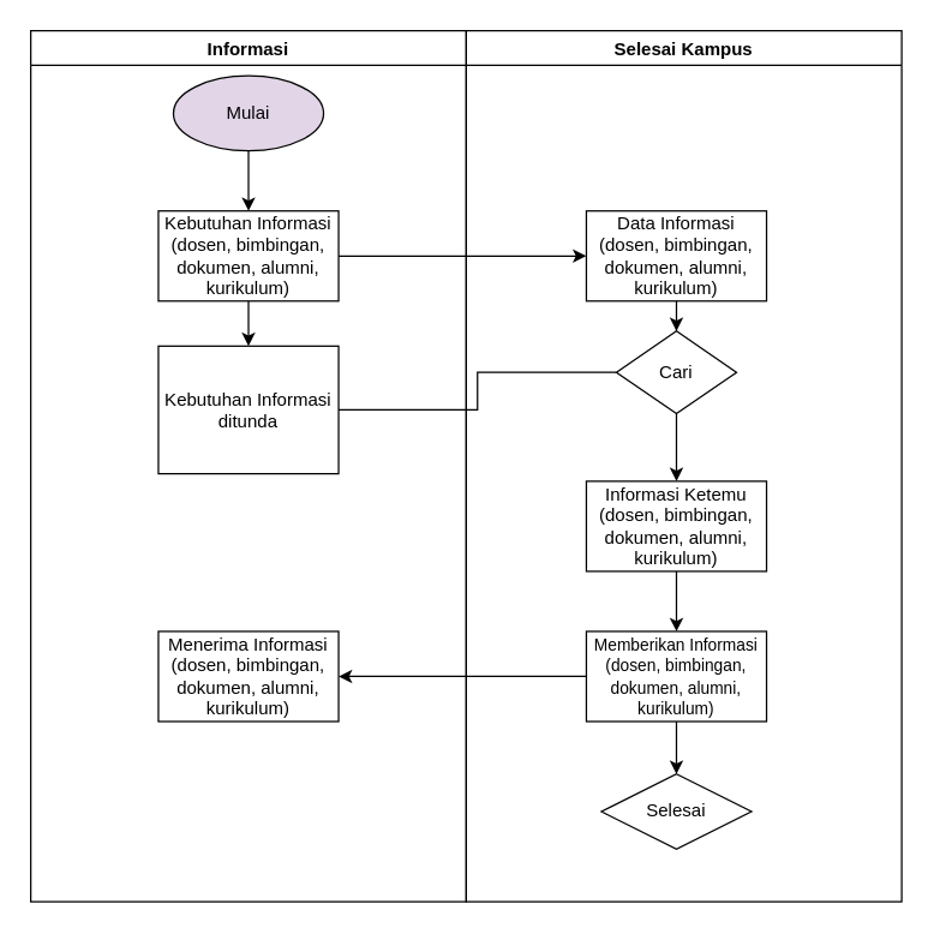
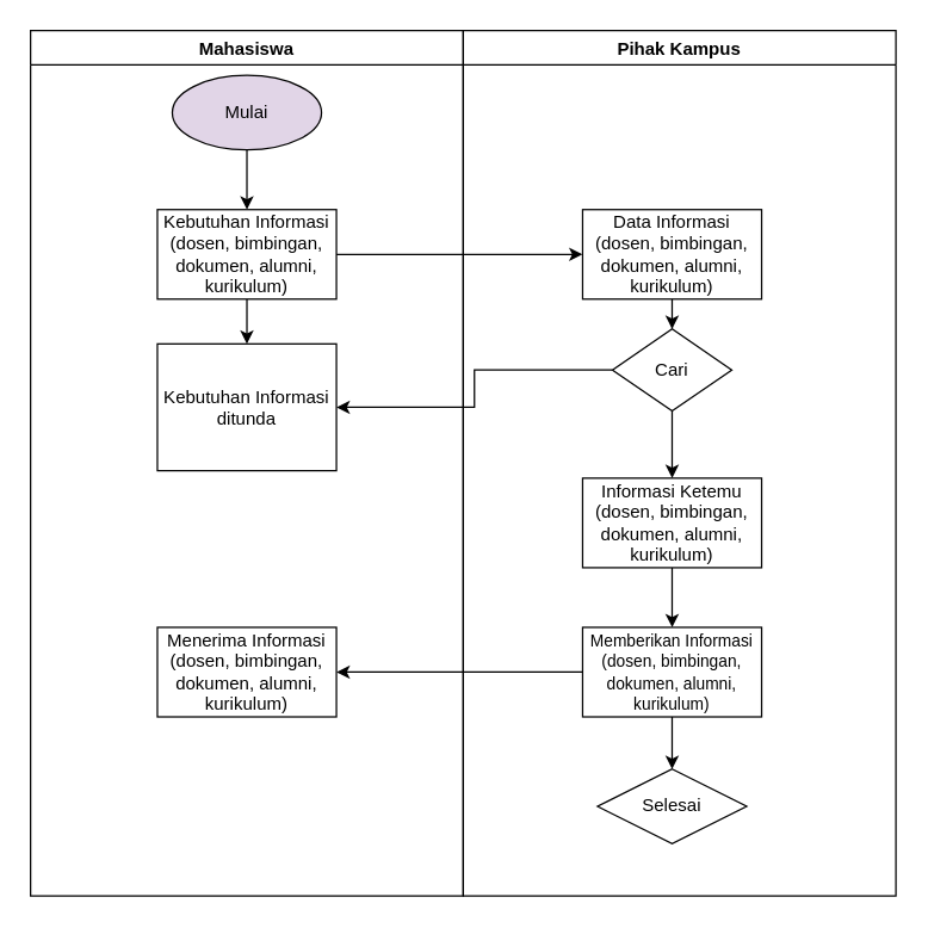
- <mxCell id="2" value="Informasi" style="swimlane;" vertex="1" parent="1"><mxGeometry x="20" y="20" width="290" height="580" as="geometry" /></mxCell>
+ <mxCell id="2" value="Mahasiswa" style="swimlane;" vertex="1" parent="1"><mxGeometry x="20" y="20" width="290" height="580" as="geometry" /></mxCell>
- <mxCell id="20" value="Selesai Kampus" style="swimlane;" vertex="1" parent="1"><mxGeometry x="310" y="20" width="290" height="580" as="geometry" /></mxCell>
+ <mxCell id="20" value="Pihak Kampus" style="swimlane;" vertex="1" parent="1"><mxGeometry x="310" y="20" width="290" height="580" as="geometry" /></mxCell>
- <mxCell id="13" value="" style="edgeStyle=orthogonalEdgeStyle;rounded=0;orthogonalLoop=1;jettySize=auto;html=1;fontSize=11;entryX=1;entryY=0.5;entryDx=0;entryDy=0;endArrow=none;" edge="1" parent="1" source="14" target="8"><mxGeometry relative="1" as="geometry"><mxPoint x="330" y="260" as="targetPoint" /></mxGeometry></mxCell>
+ <mxCell id="13" value="" style="edgeStyle=orthogonalEdgeStyle;rounded=0;orthogonalLoop=1;jettySize=auto;html=1;fontSize=11;entryX=1;entryY=0.5;entryDx=0;entryDy=0;" edge="1" parent="1" source="14" target="8"><mxGeometry relative="1" as="geometry"><mxPoint x="330" y="260" as="targetPoint" /></mxGeometry></mxCell>
